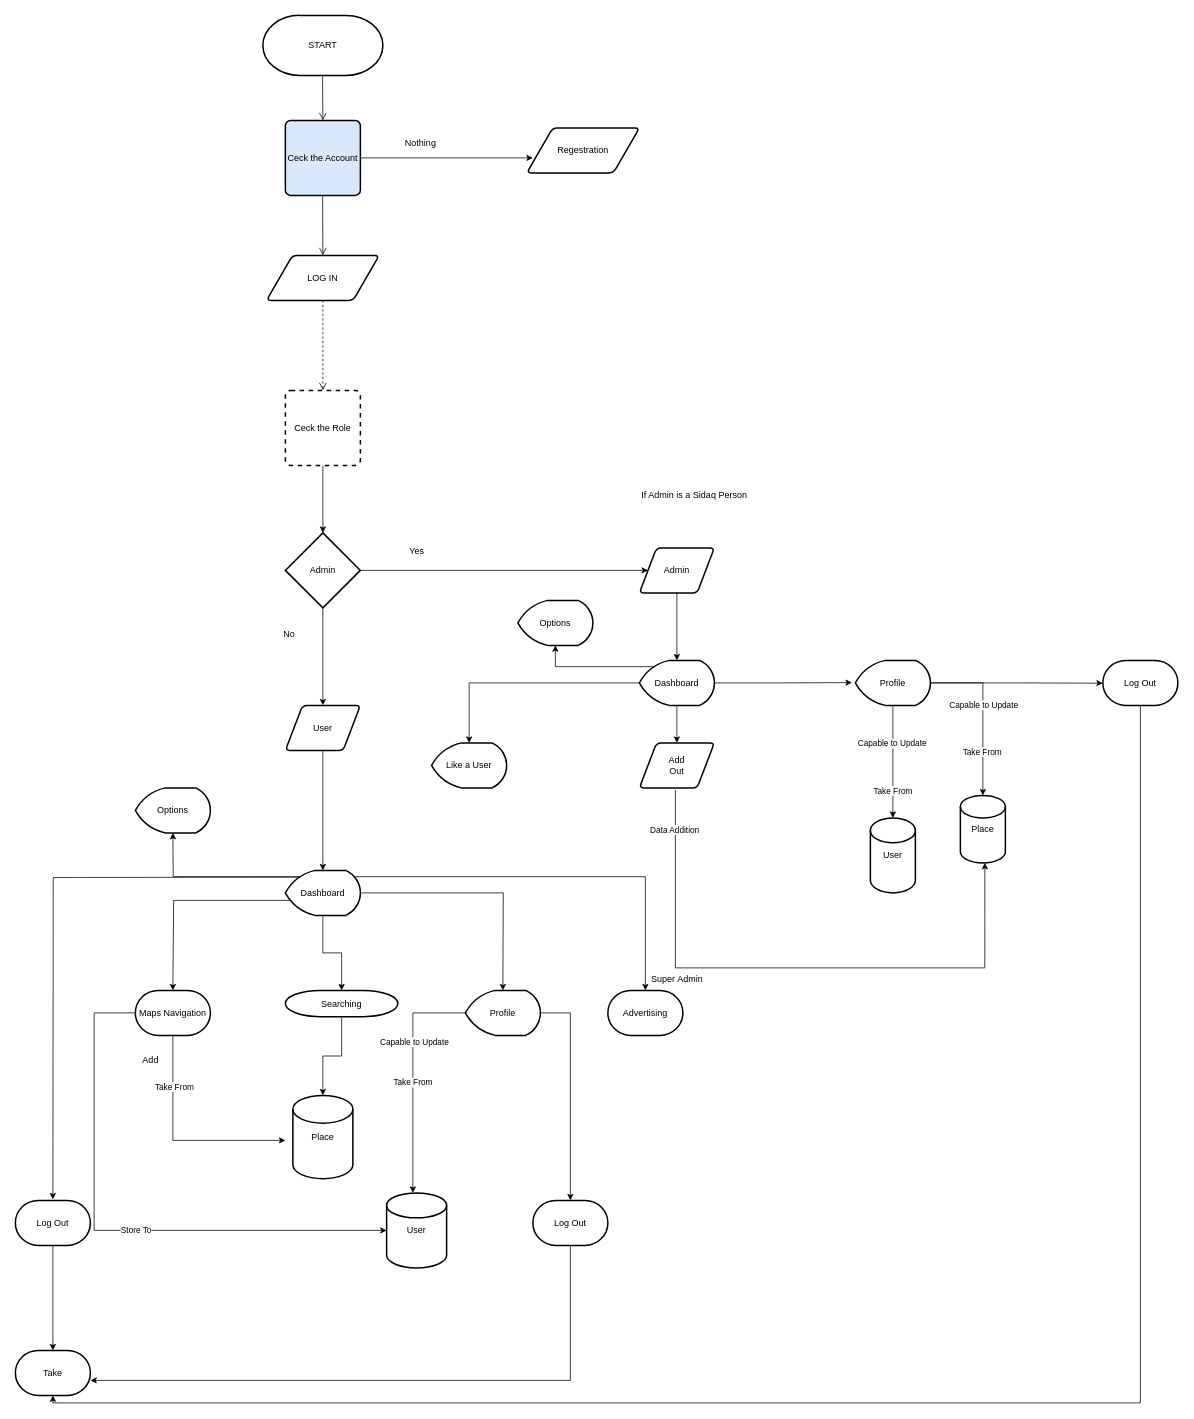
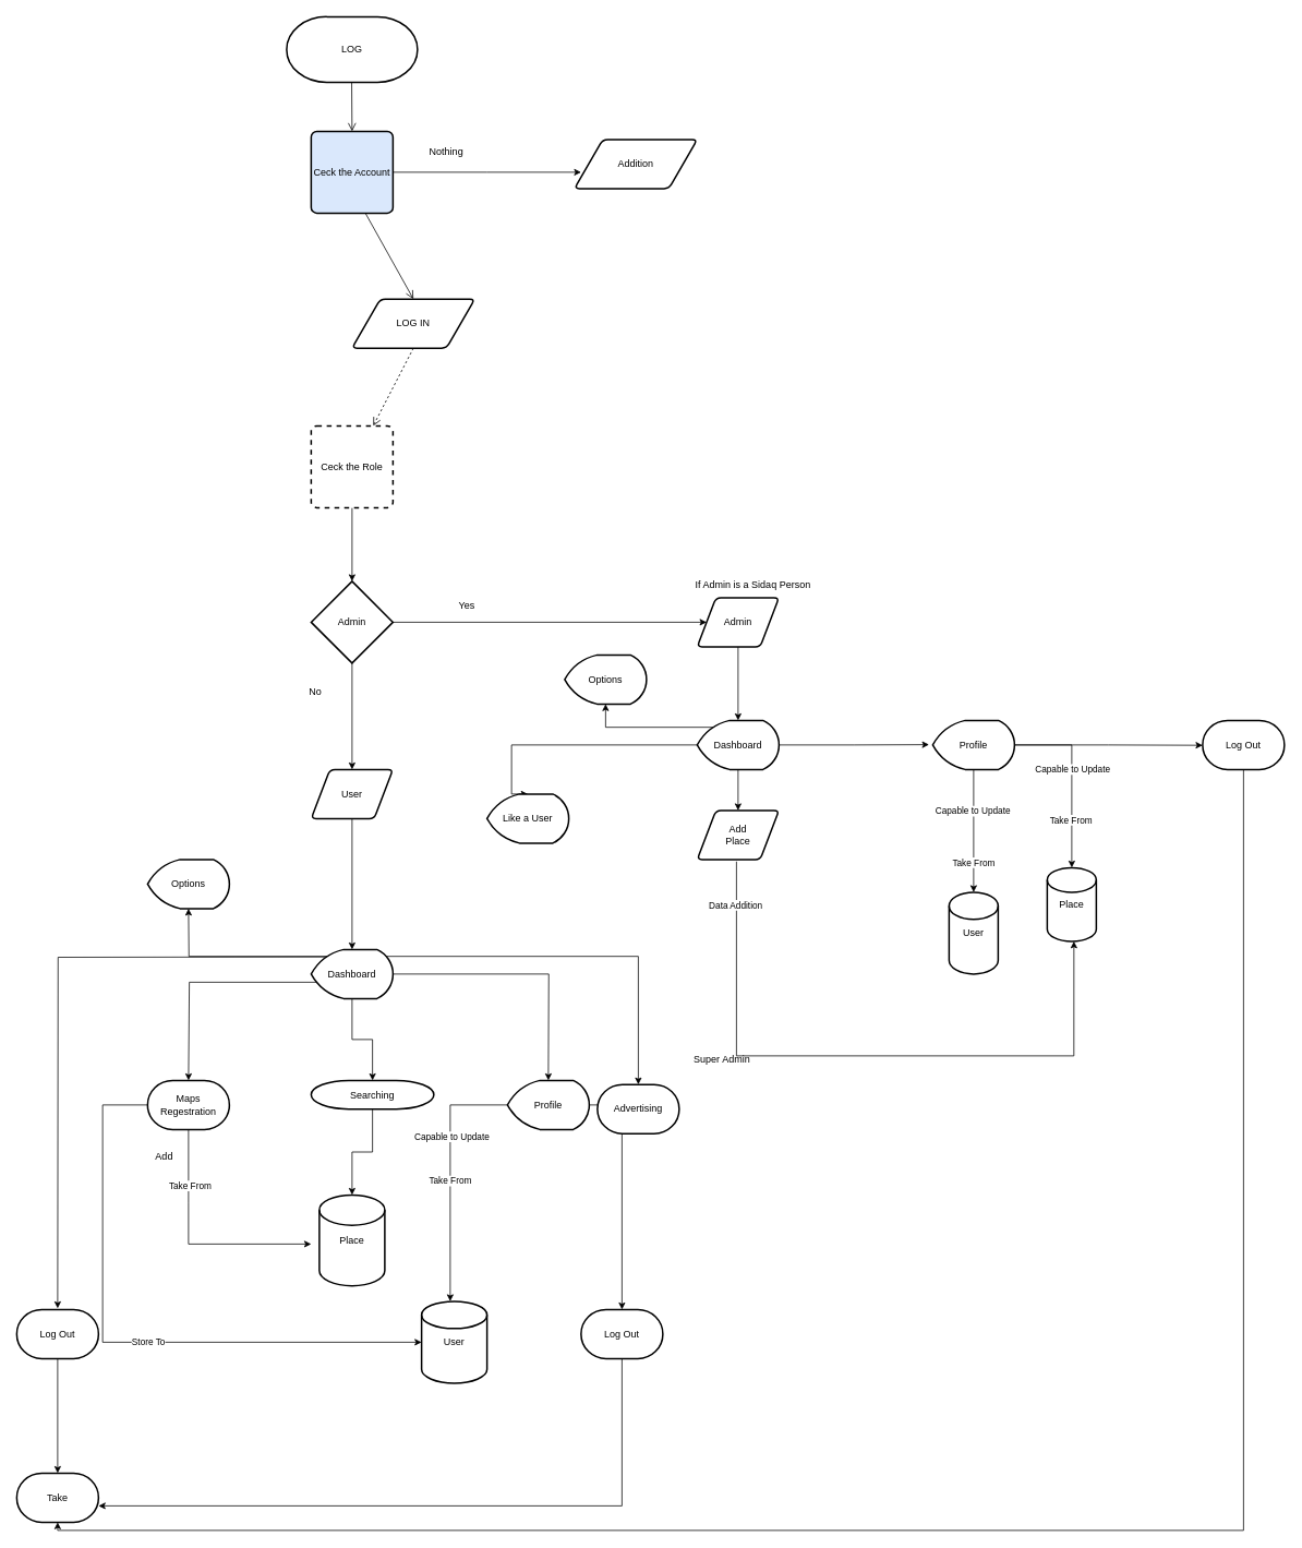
- <mxCell id="3" value="START" style="strokeWidth=2;html=1;shape=mxgraph.flowchart.terminator;whiteSpace=wrap;labelBackgroundColor=none;" vertex="1" parent="1"><mxGeometry x="350" y="20" width="160" height="80" as="geometry" /></mxCell>
+ <mxCell id="3" value="LOG" style="strokeWidth=2;html=1;shape=mxgraph.flowchart.terminator;whiteSpace=wrap;labelBackgroundColor=none;" vertex="1" parent="1"><mxGeometry x="350" y="20" width="160" height="80" as="geometry" /></mxCell>
- <mxCell id="20" value="Nothing" style="text;html=1;align=center;verticalAlign=middle;resizable=0;points=[];autosize=1;strokeColor=none;fillColor=none;labelBackgroundColor=none;" vertex="1" parent="1"><mxGeometry x="530" y="175" width="60" height="30" as="geometry" /></mxCell>
+ <mxCell id="20" value="Nothing" style="text;html=1;align=center;verticalAlign=middle;resizable=0;points=[];autosize=1;strokeColor=none;fillColor=none;labelBackgroundColor=none;" vertex="1" parent="1"><mxGeometry x="515" y="170" width="60" height="30" as="geometry" /></mxCell>
- <mxCell id="58" value="Regestration" style="shape=parallelogram;html=1;strokeWidth=2;perimeter=parallelogramPerimeter;whiteSpace=wrap;rounded=1;arcSize=12;size=0.23;labelBackgroundColor=none;" vertex="1" parent="1"><mxGeometry x="702" y="170" width="150" height="60" as="geometry" /></mxCell>
+ <mxCell id="58" value="Addition" style="shape=parallelogram;html=1;strokeWidth=2;perimeter=parallelogramPerimeter;whiteSpace=wrap;rounded=1;arcSize=12;size=0.23;labelBackgroundColor=none;" vertex="1" parent="1"><mxGeometry x="702" y="170" width="150" height="60" as="geometry" /></mxCell>
- <mxCell id="4" value="LOG IN" style="shape=parallelogram;html=1;strokeWidth=2;perimeter=parallelogramPerimeter;whiteSpace=wrap;rounded=1;arcSize=12;size=0.23;labelBackgroundColor=none;" vertex="1" parent="1"><mxGeometry x="355" y="340" width="150" height="60" as="geometry" /></mxCell>
+ <mxCell id="4" value="LOG IN" style="shape=parallelogram;html=1;strokeWidth=2;perimeter=parallelogramPerimeter;whiteSpace=wrap;rounded=1;arcSize=12;size=0.23;labelBackgroundColor=none;" vertex="1" parent="1"><mxGeometry x="430" y="365" width="150" height="60" as="geometry" /></mxCell>
- <mxCell id="57" value="If Admin is a Sidaq Person" style="text;html=1;align=center;verticalAlign=middle;resizable=0;points=[];autosize=1;strokeColor=none;fillColor=none;" vertex="1" parent="1"><mxGeometry x="845" y="645" width="160" height="30" as="geometry" /></mxCell>
+ <mxCell id="57" value="If Admin is a Sidaq Person" style="text;html=1;align=center;verticalAlign=middle;resizable=0;points=[];autosize=1;strokeColor=none;fillColor=none;" vertex="1" parent="1"><mxGeometry x="840" y="700" width="160" height="30" as="geometry" /></mxCell>
- <mxCell id="16" value="Yes" style="text;html=1;align=center;verticalAlign=middle;resizable=0;points=[];autosize=1;strokeColor=none;fillColor=none;labelBackgroundColor=none;" vertex="1" parent="1"><mxGeometry x="535" y="720" width="40" height="30" as="geometry" /></mxCell>
+ <mxCell id="16" value="Yes" style="text;html=1;align=center;verticalAlign=middle;resizable=0;points=[];autosize=1;strokeColor=none;fillColor=none;labelBackgroundColor=none;" vertex="1" parent="1"><mxGeometry x="550" y="725" width="40" height="30" as="geometry" /></mxCell>
- <mxCell id="55" value="Like a User" style="strokeWidth=2;html=1;shape=mxgraph.flowchart.display;whiteSpace=wrap;labelBackgroundColor=none;" vertex="1" parent="1"><mxGeometry x="575" y="990" width="100" height="60" as="geometry" /></mxCell>
+ <mxCell id="55" value="Like a User" style="strokeWidth=2;html=1;shape=mxgraph.flowchart.display;whiteSpace=wrap;labelBackgroundColor=none;" vertex="1" parent="1"><mxGeometry x="595" y="970" width="100" height="60" as="geometry" /></mxCell>
- <mxCell id="61" value="&lt;div&gt;Add&lt;/div&gt;&lt;div&gt;Out&lt;/div&gt;" style="shape=parallelogram;html=1;strokeWidth=2;perimeter=parallelogramPerimeter;whiteSpace=wrap;rounded=1;arcSize=12;size=0.23;labelBackgroundColor=none;" vertex="1" parent="1"><mxGeometry x="852" y="990" width="100" height="60" as="geometry" /></mxCell>
+ <mxCell id="61" value="&lt;div&gt;Add&lt;/div&gt;&lt;div&gt;Place&lt;/div&gt;" style="shape=parallelogram;html=1;strokeWidth=2;perimeter=parallelogramPerimeter;whiteSpace=wrap;rounded=1;arcSize=12;size=0.23;labelBackgroundColor=none;" vertex="1" parent="1"><mxGeometry x="852" y="990" width="100" height="60" as="geometry" /></mxCell>
- <mxCell id="47" value="&lt;div&gt;Super Admin&lt;/div&gt;" style="text;html=1;align=center;verticalAlign=middle;resizable=0;points=[];autosize=1;strokeColor=none;fillColor=none;labelBackgroundColor=none;" vertex="1" parent="1"><mxGeometry x="857" y="1290" width="90" height="30" as="geometry" /></mxCell>
+ <mxCell id="47" value="&lt;div&gt;Super Admin&lt;/div&gt;" style="text;html=1;align=center;verticalAlign=middle;resizable=0;points=[];autosize=1;strokeColor=none;fillColor=none;labelBackgroundColor=none;" vertex="1" parent="1"><mxGeometry x="837" y="1280" width="90" height="30" as="geometry" /></mxCell>
- <mxCell id="35" value="Maps Navigation" style="strokeWidth=2;html=1;shape=mxgraph.flowchart.terminator;whiteSpace=wrap;labelBackgroundColor=none;" vertex="1" parent="1"><mxGeometry x="180" y="1320" width="100" height="60" as="geometry" /></mxCell>
+ <mxCell id="35" value="Maps Regestration" style="strokeWidth=2;html=1;shape=mxgraph.flowchart.terminator;whiteSpace=wrap;labelBackgroundColor=none;" vertex="1" parent="1"><mxGeometry x="180" y="1320" width="100" height="60" as="geometry" /></mxCell>
- <mxCell id="40" value="&lt;span class=&quot;ILfuVd&quot; lang=&quot;id&quot;&gt;Advertising&lt;/span&gt;" style="strokeWidth=2;html=1;shape=mxgraph.flowchart.terminator;whiteSpace=wrap;labelBackgroundColor=none;" vertex="1" parent="1"><mxGeometry x="810" y="1320" width="100" height="60" as="geometry" /></mxCell>
+ <mxCell id="40" value="&lt;span class=&quot;ILfuVd&quot; lang=&quot;id&quot;&gt;Advertising&lt;/span&gt;" style="strokeWidth=2;html=1;shape=mxgraph.flowchart.terminator;whiteSpace=wrap;labelBackgroundColor=none;" vertex="1" parent="1"><mxGeometry x="730" y="1325" width="100" height="60" as="geometry" /></mxCell>
